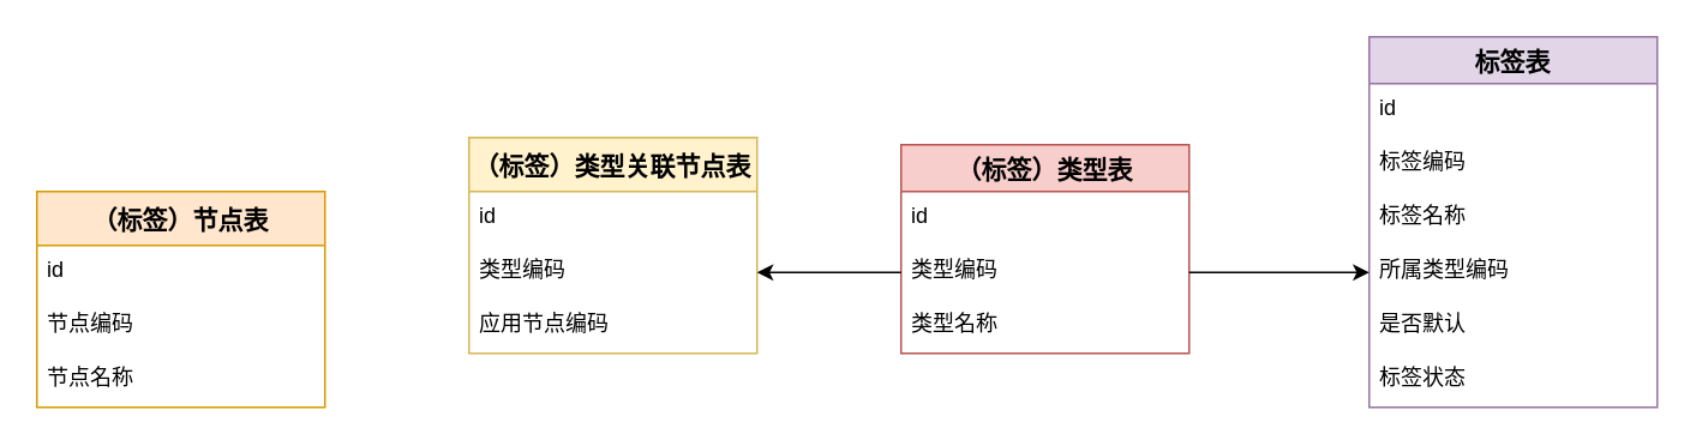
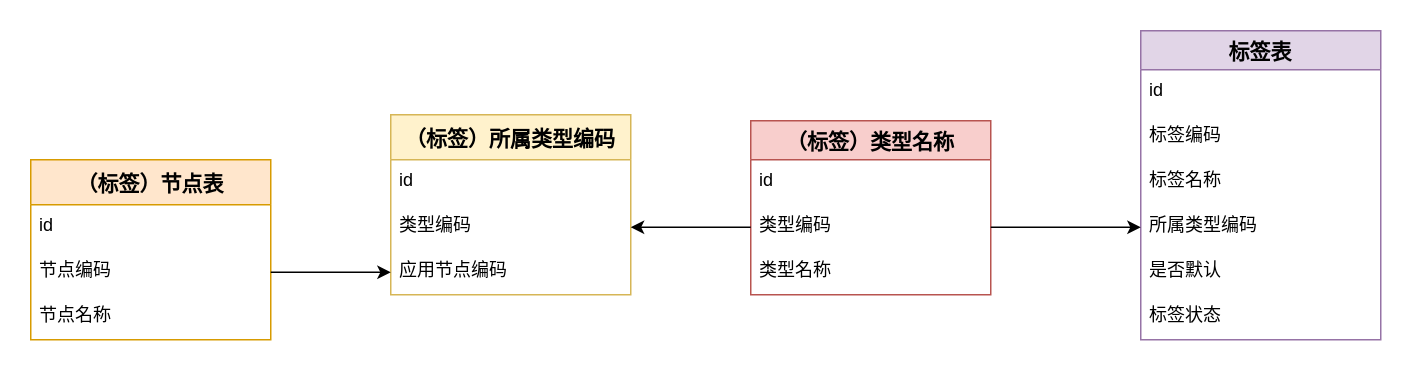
- <mxCell id="10" value="（标签）类型关联节点表" style="swimlane;fontStyle=1;childLayout=stackLayout;horizontal=1;startSize=30;horizontalStack=0;resizeParent=1;resizeParentMax=0;resizeLast=0;collapsible=1;marginBottom=0;align=center;fontSize=14;fillColor=#fff2cc;strokeColor=#d6b656;" vertex="1" parent="1"><mxGeometry x="260" y="76" width="160" height="120" as="geometry" /></mxCell>
+ <mxCell id="10" value="（标签）所属类型编码" style="swimlane;fontStyle=1;childLayout=stackLayout;horizontal=1;startSize=30;horizontalStack=0;resizeParent=1;resizeParentMax=0;resizeLast=0;collapsible=1;marginBottom=0;align=center;fontSize=14;fillColor=#fff2cc;strokeColor=#d6b656;" vertex="1" parent="1"><mxGeometry x="260" y="76" width="160" height="120" as="geometry" /></mxCell>
- <mxCell id="6" value="（标签）类型表" style="swimlane;fontStyle=1;childLayout=stackLayout;horizontal=1;startSize=26;horizontalStack=0;resizeParent=1;resizeParentMax=0;resizeLast=0;collapsible=1;marginBottom=0;align=center;fontSize=14;fillColor=#f8cecc;strokeColor=#b85450;" vertex="1" parent="1"><mxGeometry x="500" y="80" width="160" height="116" as="geometry" /></mxCell>
+ <mxCell id="6" value="（标签）类型名称" style="swimlane;fontStyle=1;childLayout=stackLayout;horizontal=1;startSize=26;horizontalStack=0;resizeParent=1;resizeParentMax=0;resizeLast=0;collapsible=1;marginBottom=0;align=center;fontSize=14;fillColor=#f8cecc;strokeColor=#b85450;" vertex="1" parent="1"><mxGeometry x="500" y="80" width="160" height="116" as="geometry" /></mxCell>
+ <mxCell id="21" style="edgeStyle=orthogonalEdgeStyle;rounded=0;orthogonalLoop=1;jettySize=auto;html=1;exitX=1;exitY=0.5;exitDx=0;exitDy=0;entryX=0;entryY=0.5;entryDx=0;entryDy=0;curved=1;" edge="1" parent="1" source="4" target="13"><mxGeometry relative="1" as="geometry" /></mxCell>
